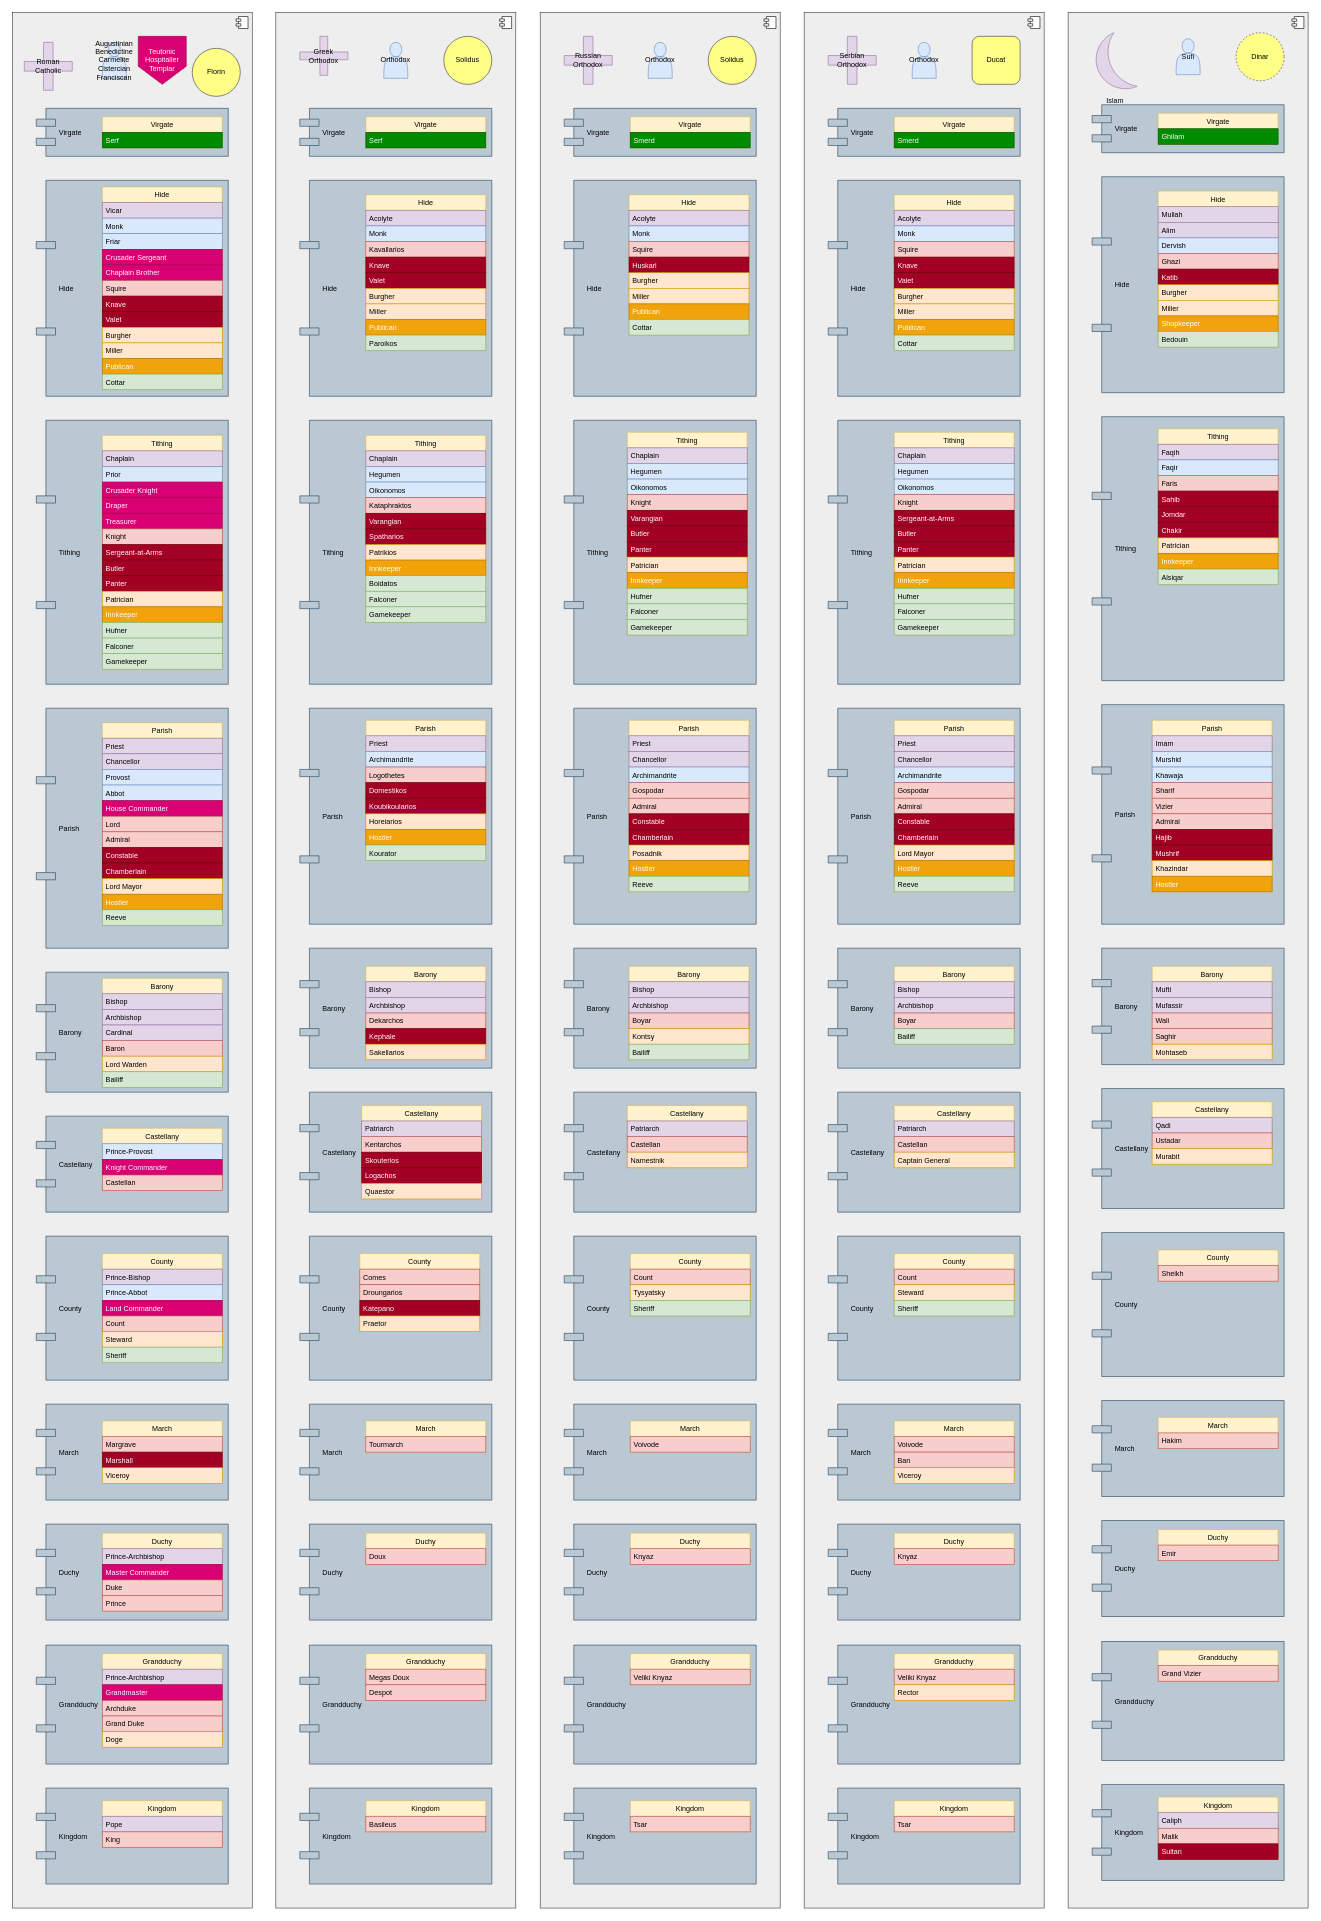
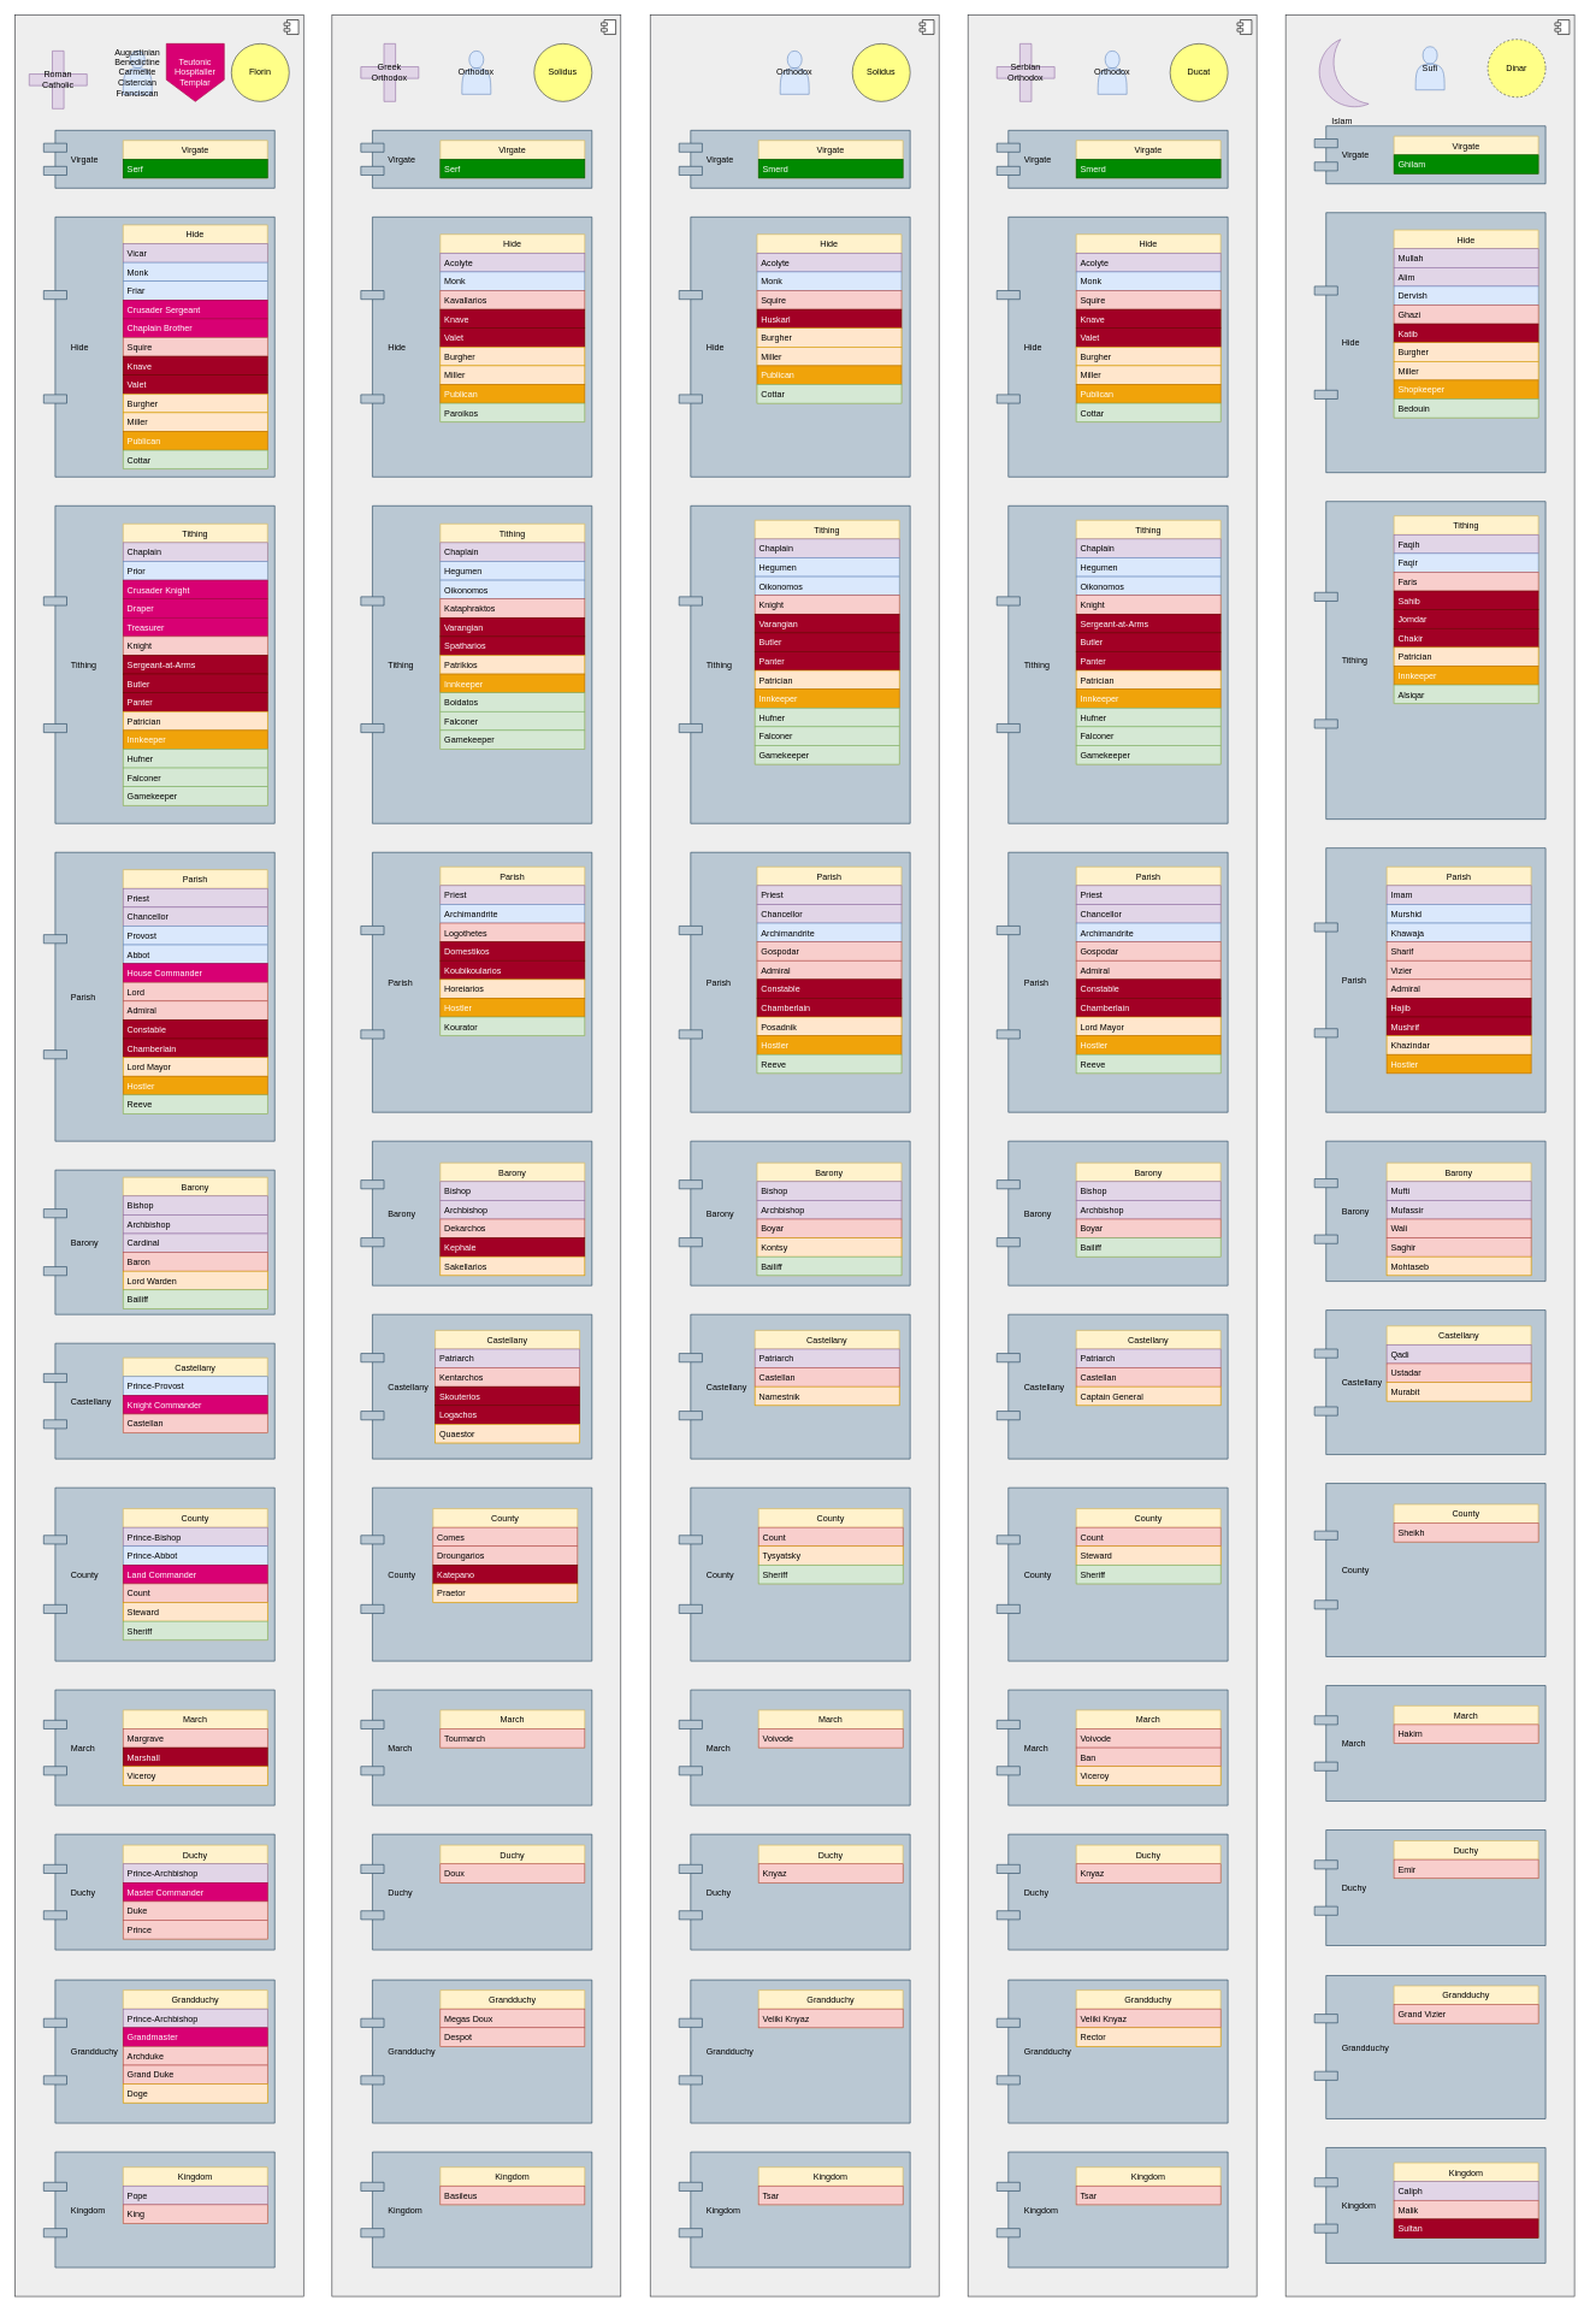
- <mxCell id="14" value="Greek Orthodox" style="shape=cross;whiteSpace=wrap;html=1;fillColor=#e1d5e7;strokeColor=#9673a6;" vertex="1" parent="2"><mxGeometry x="40.0" y="40" width="80" height="65" as="geometry" /></mxCell>
+ <mxCell id="14" value="Greek Orthodox" style="shape=cross;whiteSpace=wrap;html=1;fillColor=#e1d5e7;strokeColor=#9673a6;" vertex="1" parent="2"><mxGeometry x="40.0" y="40" width="80" height="80" as="geometry" /></mxCell>
- <mxCell id="255" value="Russian Orthodox" style="shape=cross;whiteSpace=wrap;html=1;fillColor=#e1d5e7;strokeColor=#9673a6;" vertex="1" parent="244"><mxGeometry x="40" y="40" width="80" height="80" as="geometry" /></mxCell>
- <mxCell id="392" value="Ducat" style="whiteSpace=wrap;html=1;aspect=fixed;fillColor=#ffff88;strokeColor=#36393d;rounded=1;" vertex="1" parent="317"><mxGeometry x="280" y="40" width="80" height="80" as="geometry" /></mxCell>
+ <mxCell id="392" value="Ducat" style="ellipse;whiteSpace=wrap;html=1;aspect=fixed;fillColor=#ffff88;strokeColor=#36393d;" vertex="1" parent="317"><mxGeometry x="280" y="40" width="80" height="80" as="geometry" /></mxCell>
- <mxCell id="172" value="Florin" style="ellipse;whiteSpace=wrap;html=1;aspect=fixed;fillColor=#ffff88;strokeColor=#36393d;" vertex="1" parent="77"><mxGeometry x="300" y="60" width="80" height="80" as="geometry" /></mxCell>
+ <mxCell id="172" value="Florin" style="ellipse;whiteSpace=wrap;html=1;aspect=fixed;fillColor=#ffff88;strokeColor=#36393d;" vertex="1" parent="77"><mxGeometry x="300" y="40" width="80" height="80" as="geometry" /></mxCell>
